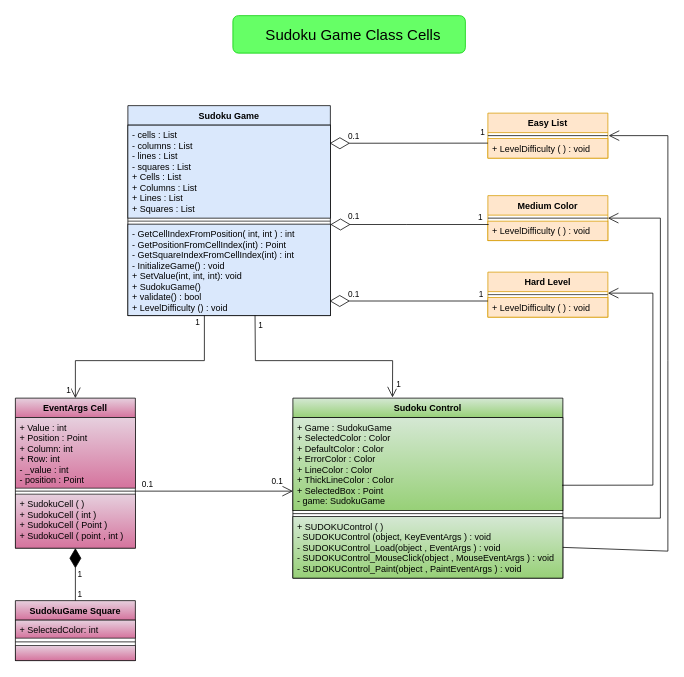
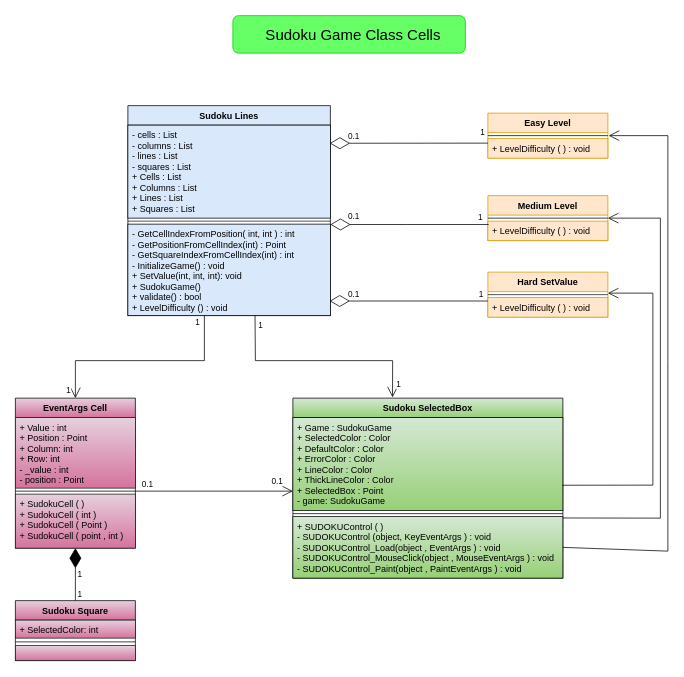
- <mxCell id="2" value="Sudoku Game" style="swimlane;fontStyle=1;align=center;verticalAlign=top;childLayout=stackLayout;horizontal=1;startSize=26;horizontalStack=0;resizeParent=1;resizeLast=0;collapsible=1;marginBottom=0;rounded=0;shadow=0;strokeWidth=1;fillColor=#dae8fc;strokeColor=#000000;" parent="1" vertex="1"><mxGeometry x="170" y="140" width="270" height="280" as="geometry"><mxRectangle x="230" y="140" width="160" height="26" as="alternateBounds" /></mxGeometry></mxCell>
+ <mxCell id="2" value="Sudoku Lines" style="swimlane;fontStyle=1;align=center;verticalAlign=top;childLayout=stackLayout;horizontal=1;startSize=26;horizontalStack=0;resizeParent=1;resizeLast=0;collapsible=1;marginBottom=0;rounded=0;shadow=0;strokeWidth=1;fillColor=#dae8fc;strokeColor=#000000;" parent="1" vertex="1"><mxGeometry x="170" y="140" width="270" height="280" as="geometry"><mxRectangle x="230" y="140" width="160" height="26" as="alternateBounds" /></mxGeometry></mxCell>
- <mxCell id="20" value="Easy List" style="swimlane;fontStyle=1;align=center;verticalAlign=top;childLayout=stackLayout;horizontal=1;startSize=26;horizontalStack=0;resizeParent=1;resizeLast=0;collapsible=1;marginBottom=0;rounded=0;shadow=0;strokeWidth=1;fillColor=#ffe6cc;strokeColor=#d79b00;" vertex="1" parent="1"><mxGeometry x="650" y="150" width="160" height="60" as="geometry"><mxRectangle x="550" y="140" width="160" height="26" as="alternateBounds" /></mxGeometry></mxCell>
+ <mxCell id="20" value="Easy Level" style="swimlane;fontStyle=1;align=center;verticalAlign=top;childLayout=stackLayout;horizontal=1;startSize=26;horizontalStack=0;resizeParent=1;resizeLast=0;collapsible=1;marginBottom=0;rounded=0;shadow=0;strokeWidth=1;fillColor=#ffe6cc;strokeColor=#d79b00;" vertex="1" parent="1"><mxGeometry x="650" y="150" width="160" height="60" as="geometry"><mxRectangle x="550" y="140" width="160" height="26" as="alternateBounds" /></mxGeometry></mxCell>
- <mxCell id="14" value="Medium Color" style="swimlane;fontStyle=1;align=center;verticalAlign=top;childLayout=stackLayout;horizontal=1;startSize=26;horizontalStack=0;resizeParent=1;resizeLast=0;collapsible=1;marginBottom=0;rounded=0;shadow=0;strokeWidth=1;fillColor=#ffe6cc;strokeColor=#d79b00;" parent="1" vertex="1"><mxGeometry x="650" y="260" width="160" height="60" as="geometry"><mxRectangle x="550" y="140" width="160" height="26" as="alternateBounds" /></mxGeometry></mxCell>
+ <mxCell id="14" value="Medium Level" style="swimlane;fontStyle=1;align=center;verticalAlign=top;childLayout=stackLayout;horizontal=1;startSize=26;horizontalStack=0;resizeParent=1;resizeLast=0;collapsible=1;marginBottom=0;rounded=0;shadow=0;strokeWidth=1;fillColor=#ffe6cc;strokeColor=#d79b00;" parent="1" vertex="1"><mxGeometry x="650" y="260" width="160" height="60" as="geometry"><mxRectangle x="550" y="140" width="160" height="26" as="alternateBounds" /></mxGeometry></mxCell>
- <mxCell id="17" value="Hard Level" style="swimlane;fontStyle=1;align=center;verticalAlign=top;childLayout=stackLayout;horizontal=1;startSize=26;horizontalStack=0;resizeParent=1;resizeLast=0;collapsible=1;marginBottom=0;rounded=0;shadow=0;strokeWidth=1;fillColor=#ffe6cc;strokeColor=#d79b00;" vertex="1" parent="1"><mxGeometry x="650" y="362" width="160" height="60" as="geometry"><mxRectangle x="550" y="140" width="160" height="26" as="alternateBounds" /></mxGeometry></mxCell>
+ <mxCell id="17" value="Hard SetValue" style="swimlane;fontStyle=1;align=center;verticalAlign=top;childLayout=stackLayout;horizontal=1;startSize=26;horizontalStack=0;resizeParent=1;resizeLast=0;collapsible=1;marginBottom=0;rounded=0;shadow=0;strokeWidth=1;fillColor=#ffe6cc;strokeColor=#d79b00;" vertex="1" parent="1"><mxGeometry x="650" y="362" width="160" height="60" as="geometry"><mxRectangle x="550" y="140" width="160" height="26" as="alternateBounds" /></mxGeometry></mxCell>
- <mxCell id="10" value="Sudoku Control" style="swimlane;fontStyle=1;align=center;verticalAlign=top;childLayout=stackLayout;horizontal=1;startSize=26;horizontalStack=0;resizeParent=1;resizeLast=0;collapsible=1;marginBottom=0;rounded=0;shadow=0;strokeWidth=1;fillColor=#d5e8d4;gradientColor=#97d077;strokeColor=#000000;" parent="1" vertex="1"><mxGeometry x="390" y="530" width="360" height="240" as="geometry"><mxRectangle x="340" y="380" width="170" height="26" as="alternateBounds" /></mxGeometry></mxCell>
+ <mxCell id="10" value="Sudoku SelectedBox" style="swimlane;fontStyle=1;align=center;verticalAlign=top;childLayout=stackLayout;horizontal=1;startSize=26;horizontalStack=0;resizeParent=1;resizeLast=0;collapsible=1;marginBottom=0;rounded=0;shadow=0;strokeWidth=1;fillColor=#d5e8d4;gradientColor=#97d077;strokeColor=#000000;" parent="1" vertex="1"><mxGeometry x="390" y="530" width="360" height="240" as="geometry"><mxRectangle x="340" y="380" width="170" height="26" as="alternateBounds" /></mxGeometry></mxCell>
- <mxCell id="38" value="SudokuGame Square" style="swimlane;fontStyle=1;align=center;verticalAlign=top;childLayout=stackLayout;horizontal=1;startSize=26;horizontalStack=0;resizeParent=1;resizeLast=0;collapsible=1;marginBottom=0;rounded=0;shadow=0;strokeWidth=1;fillColor=#e6d0de;gradientColor=#d5739d;strokeColor=#000000;" vertex="1" parent="1"><mxGeometry x="20" y="800" width="160" height="80" as="geometry"><mxRectangle x="130" y="380" width="160" height="26" as="alternateBounds" /></mxGeometry></mxCell>
+ <mxCell id="38" value="Sudoku Square" style="swimlane;fontStyle=1;align=center;verticalAlign=top;childLayout=stackLayout;horizontal=1;startSize=26;horizontalStack=0;resizeParent=1;resizeLast=0;collapsible=1;marginBottom=0;rounded=0;shadow=0;strokeWidth=1;fillColor=#e6d0de;gradientColor=#d5739d;strokeColor=#000000;" vertex="1" parent="1"><mxGeometry x="20" y="800" width="160" height="80" as="geometry"><mxRectangle x="130" y="380" width="160" height="26" as="alternateBounds" /></mxGeometry></mxCell>
